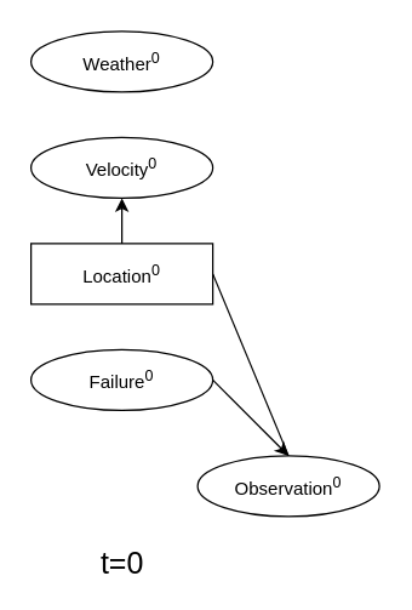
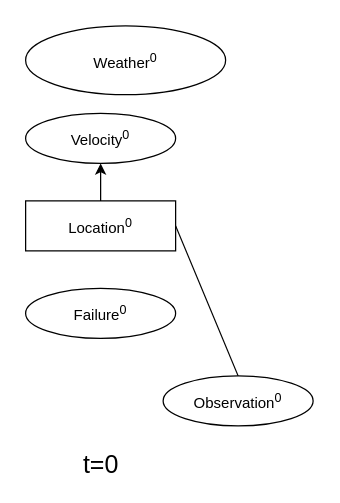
- <mxCell id="2" value="Weather&lt;sup&gt;0&lt;/sup&gt;" style="ellipse;whiteSpace=wrap;html=1;" vertex="1" parent="1"><mxGeometry x="20" y="20" width="120" height="40" as="geometry" /></mxCell>
+ <mxCell id="2" value="Weather&lt;sup&gt;0&lt;/sup&gt;" style="ellipse;whiteSpace=wrap;html=1;" vertex="1" parent="1"><mxGeometry x="20" y="20" width="160" height="55" as="geometry" /></mxCell>
- <mxCell id="8" value="" style="endArrow=classic;html=1;exitX=1;exitY=0.5;exitDx=0;exitDy=0;entryX=0.5;entryY=0;entryDx=0;entryDy=0;" edge="1" parent="1" source="5" target="7"><mxGeometry width="50" height="50" relative="1" as="geometry"><mxPoint x="300" y="250" as="sourcePoint" /><mxPoint x="350" y="200" as="targetPoint" /></mxGeometry></mxCell>
